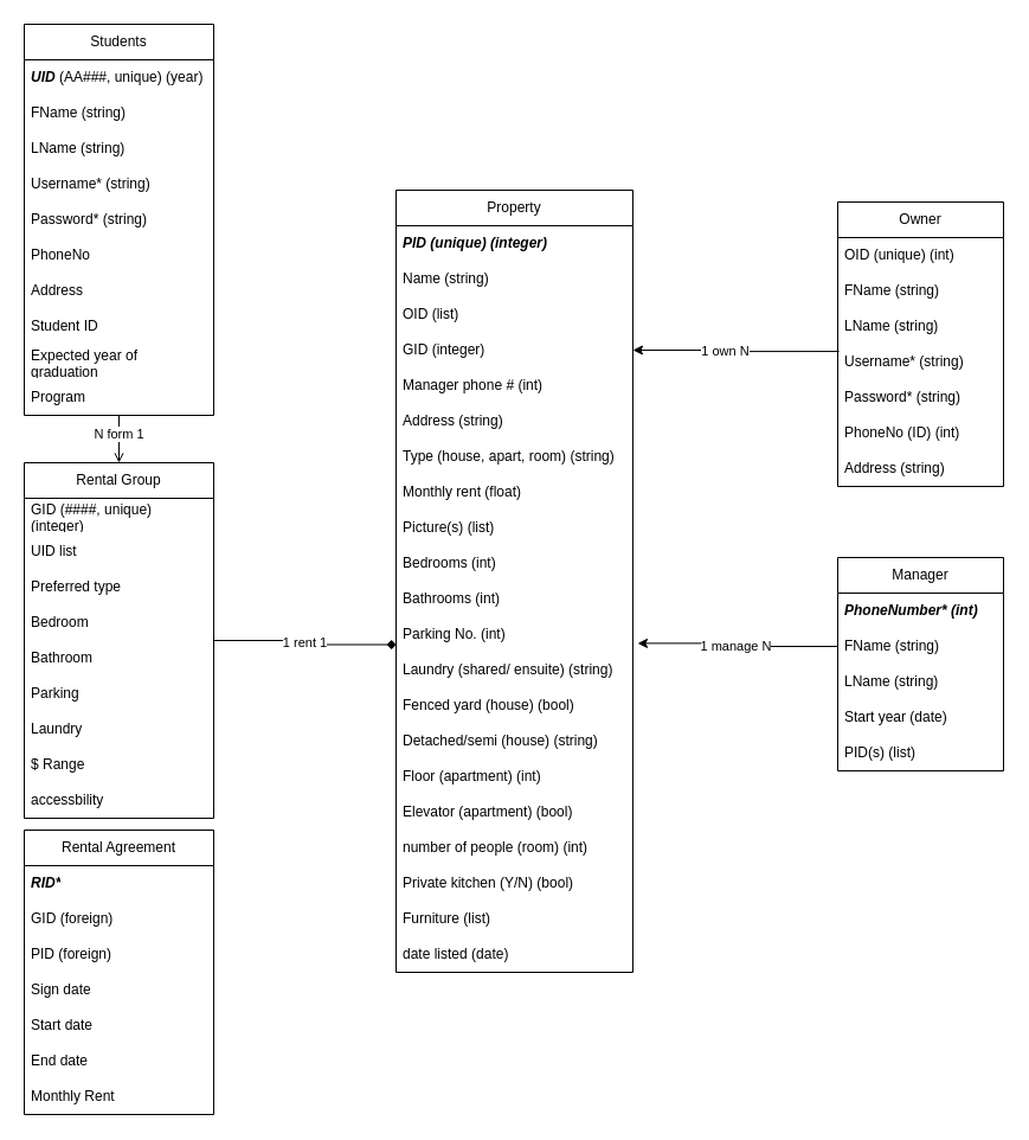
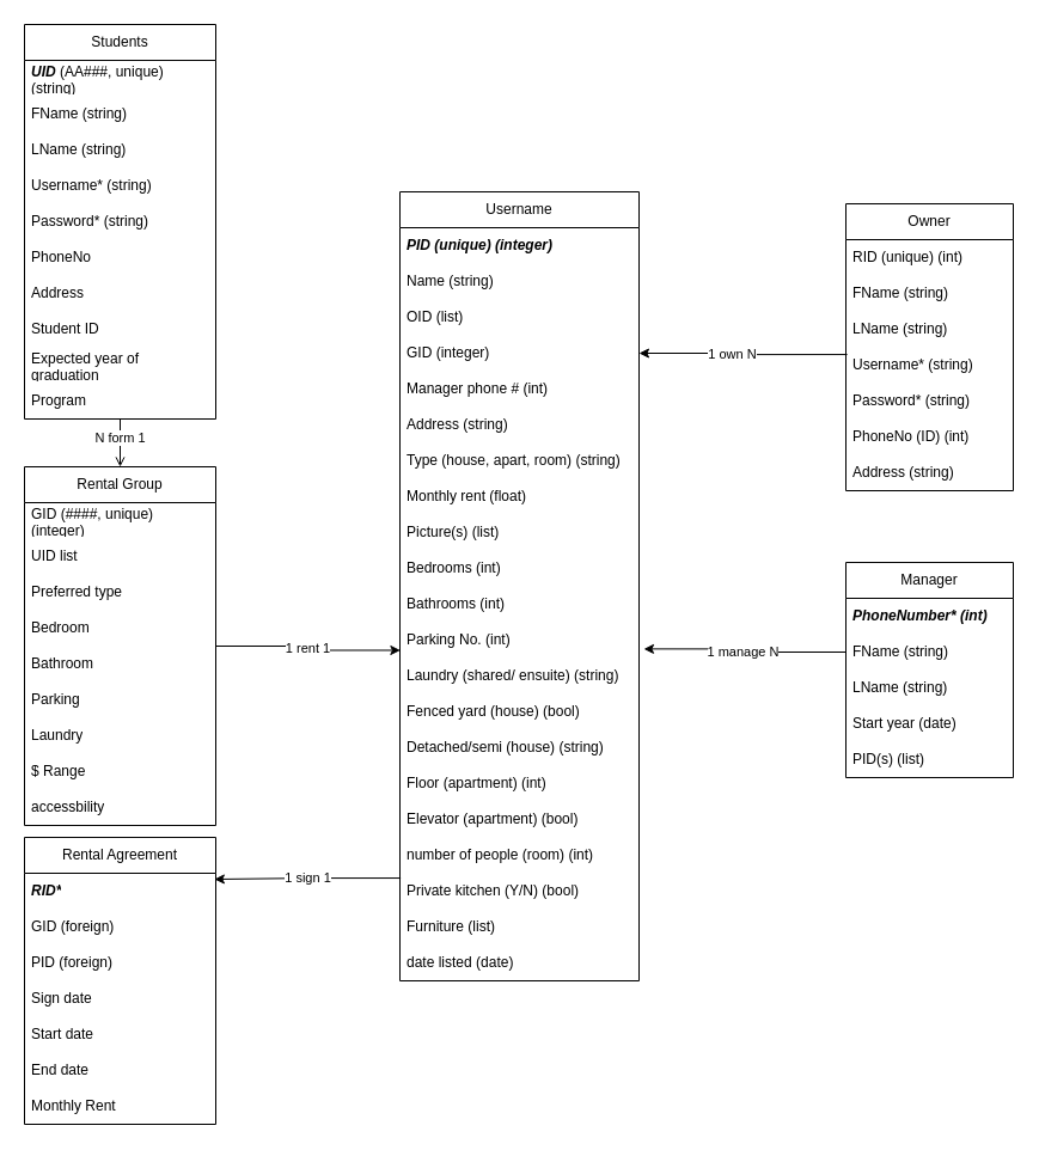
- <mxCell id="5" value="&lt;i&gt;&lt;b&gt;UID&lt;/b&gt;&lt;/i&gt; (AA###, unique) (year)" style="text;strokeColor=none;fillColor=none;align=left;verticalAlign=middle;spacingLeft=4;spacingRight=4;overflow=hidden;points=[[0,0.5],[1,0.5]];portConstraint=eastwest;rotatable=0;whiteSpace=wrap;html=1;" parent="4" vertex="1"><mxGeometry y="30" width="160" height="30" as="geometry" /></mxCell>
+ <mxCell id="5" value="&lt;i&gt;&lt;b&gt;UID&lt;/b&gt;&lt;/i&gt; (AA###, unique) (string)" style="text;strokeColor=none;fillColor=none;align=left;verticalAlign=middle;spacingLeft=4;spacingRight=4;overflow=hidden;points=[[0,0.5],[1,0.5]];portConstraint=eastwest;rotatable=0;whiteSpace=wrap;html=1;" parent="4" vertex="1"><mxGeometry y="30" width="160" height="30" as="geometry" /></mxCell>
- <mxCell id="15" value="Property" style="swimlane;fontStyle=0;childLayout=stackLayout;horizontal=1;startSize=30;horizontalStack=0;resizeParent=1;resizeParentMax=0;resizeLast=0;collapsible=1;marginBottom=0;whiteSpace=wrap;html=1;" parent="1" vertex="1"><mxGeometry x="334" y="160" width="200" height="660" as="geometry" /></mxCell>
+ <mxCell id="15" value="Username" style="swimlane;fontStyle=0;childLayout=stackLayout;horizontal=1;startSize=30;horizontalStack=0;resizeParent=1;resizeParentMax=0;resizeLast=0;collapsible=1;marginBottom=0;whiteSpace=wrap;html=1;" parent="1" vertex="1"><mxGeometry x="334" y="160" width="200" height="660" as="geometry" /></mxCell>
- <mxCell id="67" value="OID (unique) (int)" style="text;strokeColor=none;fillColor=none;align=left;verticalAlign=middle;spacingLeft=4;spacingRight=4;overflow=hidden;points=[[0,0.5],[1,0.5]];portConstraint=eastwest;rotatable=0;whiteSpace=wrap;html=1;" vertex="1" parent="66"><mxGeometry y="30" width="140" height="30" as="geometry" /></mxCell>
+ <mxCell id="67" value="RID (unique) (int)" style="text;strokeColor=none;fillColor=none;align=left;verticalAlign=middle;spacingLeft=4;spacingRight=4;overflow=hidden;points=[[0,0.5],[1,0.5]];portConstraint=eastwest;rotatable=0;whiteSpace=wrap;html=1;" vertex="1" parent="66"><mxGeometry y="30" width="140" height="30" as="geometry" /></mxCell>
- <mxCell id="47" value="1 rent 1" style="edgeStyle=orthogonalEdgeStyle;rounded=0;orthogonalLoop=1;jettySize=auto;html=1;entryX=0.002;entryY=0.783;entryDx=0;entryDy=0;entryPerimeter=0;endArrow=diamond;" parent="1" source="37" target="27" edge="1"><mxGeometry relative="1" as="geometry" /></mxCell>
+ <mxCell id="47" value="1 rent 1" style="edgeStyle=orthogonalEdgeStyle;rounded=0;orthogonalLoop=1;jettySize=auto;html=1;entryX=0.002;entryY=0.783;entryDx=0;entryDy=0;entryPerimeter=0;" parent="1" source="37" target="27" edge="1"><mxGeometry relative="1" as="geometry" /></mxCell>
+ <mxCell id="63" value="1 sign 1" style="edgeStyle=orthogonalEdgeStyle;rounded=0;orthogonalLoop=1;jettySize=auto;html=1;entryX=0.993;entryY=0.167;entryDx=0;entryDy=0;exitX=0.003;exitY=1.135;exitDx=0;exitDy=0;exitPerimeter=0;entryPerimeter=0;" parent="1" source="33" target="56" edge="1"><mxGeometry relative="1" as="geometry" /></mxCell>
